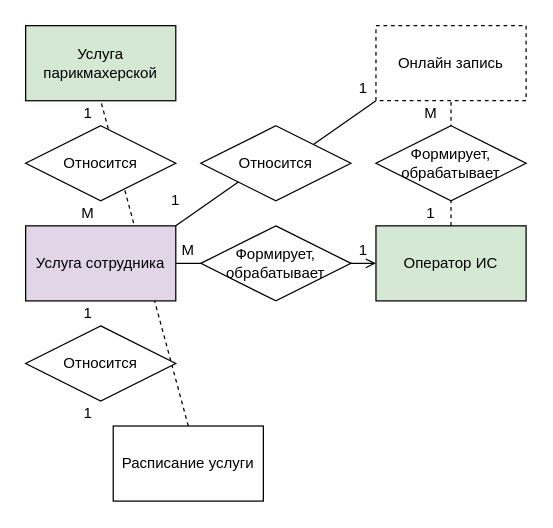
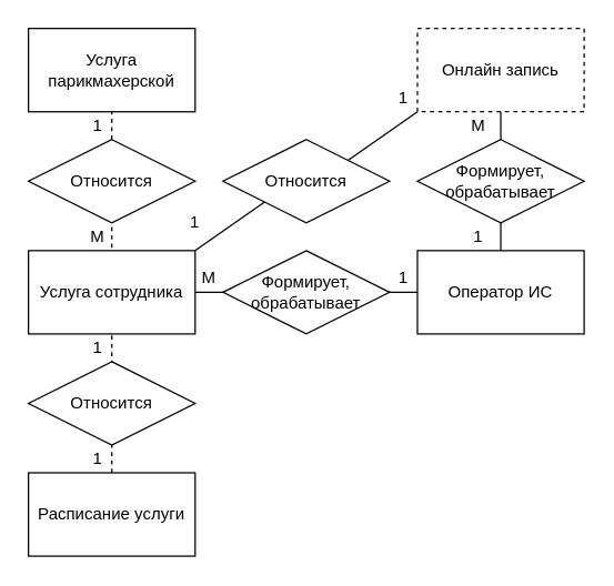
- <mxCell id="5" value="Услуга парикмахерской" style="rounded=0;whiteSpace=wrap;html=1;fillColor=#d5e8d4;" vertex="1" parent="1"><mxGeometry x="20" y="20" width="120" height="60" as="geometry" /></mxCell>
+ <mxCell id="5" value="Услуга парикмахерской" style="rounded=0;whiteSpace=wrap;html=1;" vertex="1" parent="1"><mxGeometry x="20" y="20" width="120" height="60" as="geometry" /></mxCell>
- <mxCell id="4" value="" style="endArrow=none;html=1;rounded=0;entryX=0.5;entryY=1;entryDx=0;entryDy=0;exitX=0.5;exitY=0;exitDx=0;exitDy=0;dashed=1;" edge="1" parent="1" source="8" target="6"><mxGeometry width="50" height="50" relative="1" as="geometry"><mxPoint x="360" y="280" as="sourcePoint" /><mxPoint x="410" y="230" as="targetPoint" /></mxGeometry></mxCell>
+ <mxCell id="4" value="" style="endArrow=none;html=1;rounded=0;entryX=0.5;entryY=1;entryDx=0;entryDy=0;exitX=0.5;exitY=0;exitDx=0;exitDy=0;" edge="1" parent="1" source="8" target="6"><mxGeometry width="50" height="50" relative="1" as="geometry"><mxPoint x="360" y="280" as="sourcePoint" /><mxPoint x="410" y="230" as="targetPoint" /></mxGeometry></mxCell>
- <mxCell id="7" value="Услуга сотрудника" style="rounded=0;whiteSpace=wrap;html=1;fillColor=#e1d5e7;" vertex="1" parent="1"><mxGeometry x="20" y="180" width="120" height="60" as="geometry" /></mxCell>
+ <mxCell id="7" value="Услуга сотрудника" style="rounded=0;whiteSpace=wrap;html=1;" vertex="1" parent="1"><mxGeometry x="20" y="180" width="120" height="60" as="geometry" /></mxCell>
- <mxCell id="2" value="" style="endArrow=open;html=1;rounded=0;entryX=0;entryY=0.5;entryDx=0;entryDy=0;exitX=1;exitY=0.5;exitDx=0;exitDy=0;" edge="1" parent="1" source="7" target="8"><mxGeometry width="50" height="50" relative="1" as="geometry"><mxPoint x="240" y="330" as="sourcePoint" /><mxPoint x="290" y="280" as="targetPoint" /></mxGeometry></mxCell>
+ <mxCell id="2" value="" style="endArrow=none;html=1;rounded=0;entryX=0;entryY=0.5;entryDx=0;entryDy=0;exitX=1;exitY=0.5;exitDx=0;exitDy=0;" edge="1" parent="1" source="7" target="8"><mxGeometry width="50" height="50" relative="1" as="geometry"><mxPoint x="240" y="330" as="sourcePoint" /><mxPoint x="290" y="280" as="targetPoint" /></mxGeometry></mxCell>
- <mxCell id="8" value="Оператор ИС" style="rounded=0;whiteSpace=wrap;html=1;fillColor=#d5e8d4;" vertex="1" parent="1"><mxGeometry x="300" y="180" width="120" height="60" as="geometry" /></mxCell>
+ <mxCell id="8" value="Оператор ИС" style="rounded=0;whiteSpace=wrap;html=1;" vertex="1" parent="1"><mxGeometry x="300" y="180" width="120" height="60" as="geometry" /></mxCell>
- <mxCell id="9" value="Расписание услуги" style="rounded=0;whiteSpace=wrap;html=1;" vertex="1" parent="1"><mxGeometry x="90" y="340" width="120" height="60" as="geometry" /></mxCell>
+ <mxCell id="9" value="Расписание услуги" style="rounded=0;whiteSpace=wrap;html=1;" vertex="1" parent="1"><mxGeometry x="20" y="340" width="120" height="60" as="geometry" /></mxCell>
